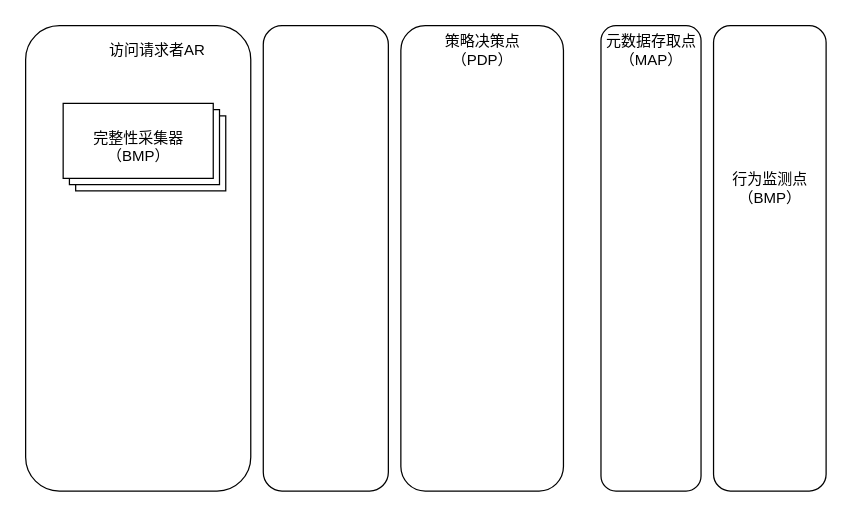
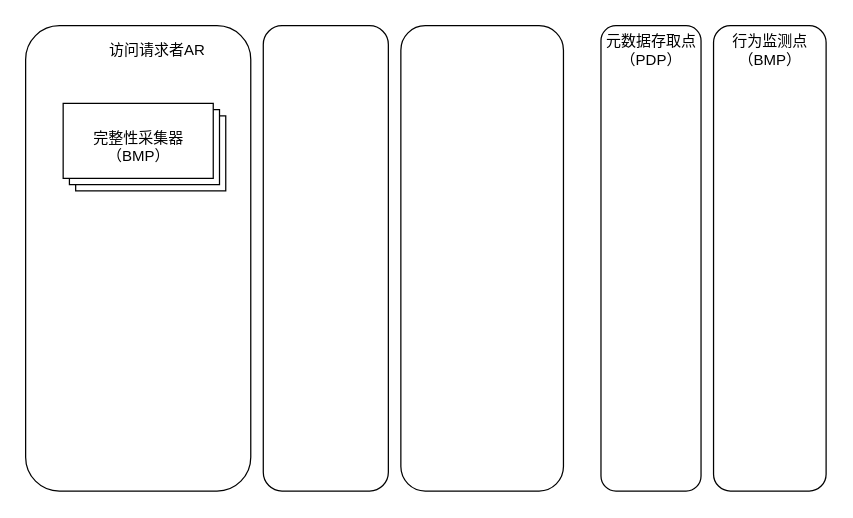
- <mxCell id="8" value="策略决策点&lt;div&gt;（PDP）&lt;/div&gt;" style="text;html=1;align=center;verticalAlign=middle;resizable=0;points=[];autosize=1;strokeColor=none;fillColor=none;" vertex="1" parent="1"><mxGeometry x="345" y="20" width="80" height="40" as="geometry" /></mxCell>
- <mxCell id="9" value="元数据存取点&lt;div&gt;（MAP）&lt;/div&gt;" style="text;html=1;align=center;verticalAlign=middle;resizable=0;points=[];autosize=1;strokeColor=none;fillColor=none;" vertex="1" parent="1"><mxGeometry x="470" y="20" width="100" height="40" as="geometry" /></mxCell>
+ <mxCell id="9" value="元数据存取点&lt;div&gt;（PDP）&lt;/div&gt;" style="text;html=1;align=center;verticalAlign=middle;resizable=0;points=[];autosize=1;strokeColor=none;fillColor=none;" vertex="1" parent="1"><mxGeometry x="470" y="20" width="100" height="40" as="geometry" /></mxCell>
- <mxCell id="10" value="行为监测点&lt;div&gt;（BMP）&lt;/div&gt;" style="text;html=1;align=center;verticalAlign=middle;resizable=0;points=[];autosize=1;strokeColor=none;fillColor=none;" vertex="1" parent="1"><mxGeometry x="575" y="130" width="80" height="40" as="geometry" /></mxCell>
+ <mxCell id="10" value="行为监测点&lt;div&gt;（BMP）&lt;/div&gt;" style="text;html=1;align=center;verticalAlign=middle;resizable=0;points=[];autosize=1;strokeColor=none;fillColor=none;" vertex="1" parent="1"><mxGeometry x="575" y="20" width="80" height="40" as="geometry" /></mxCell>
